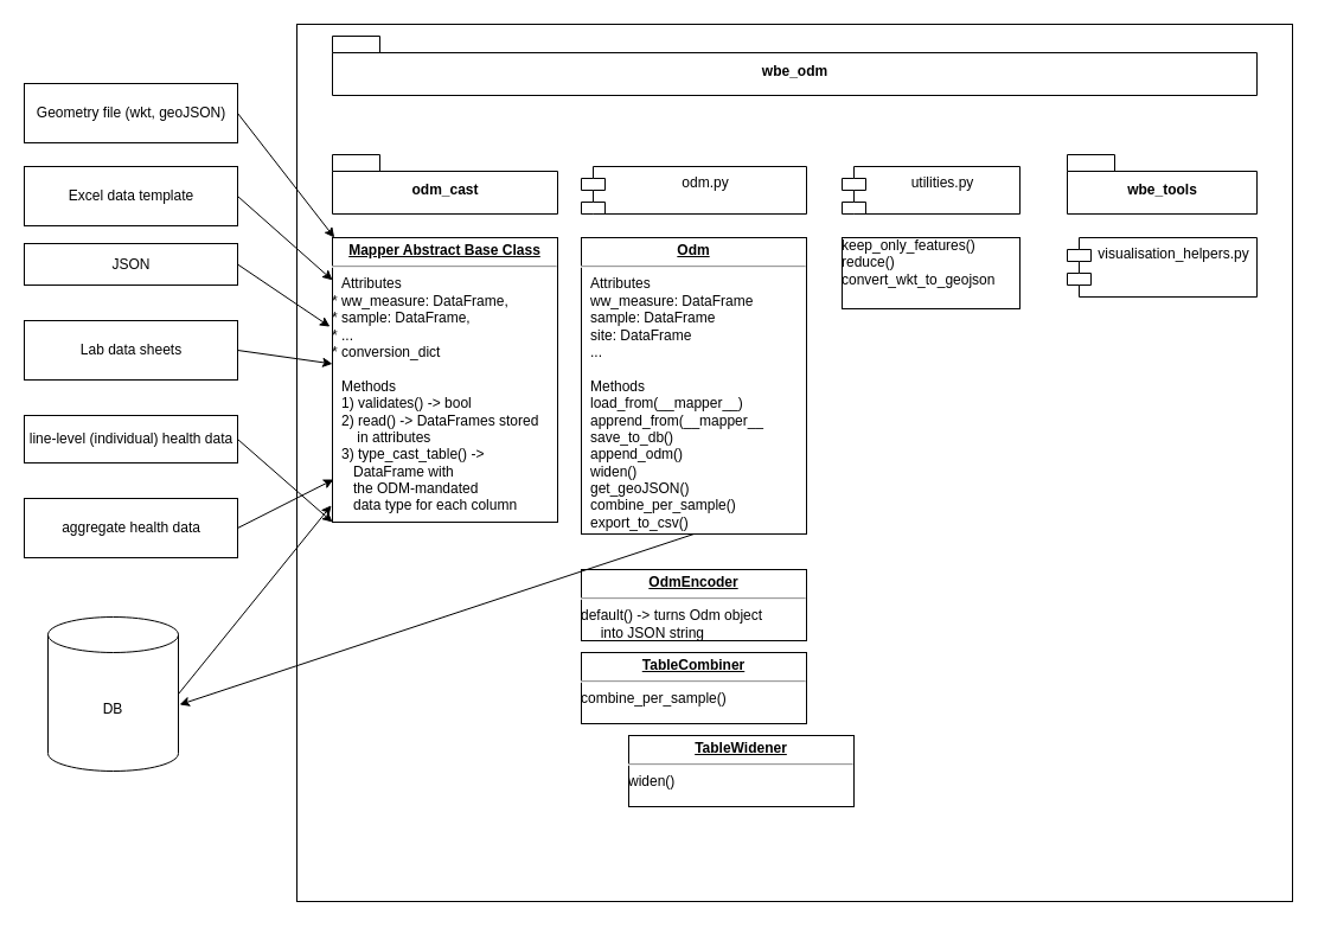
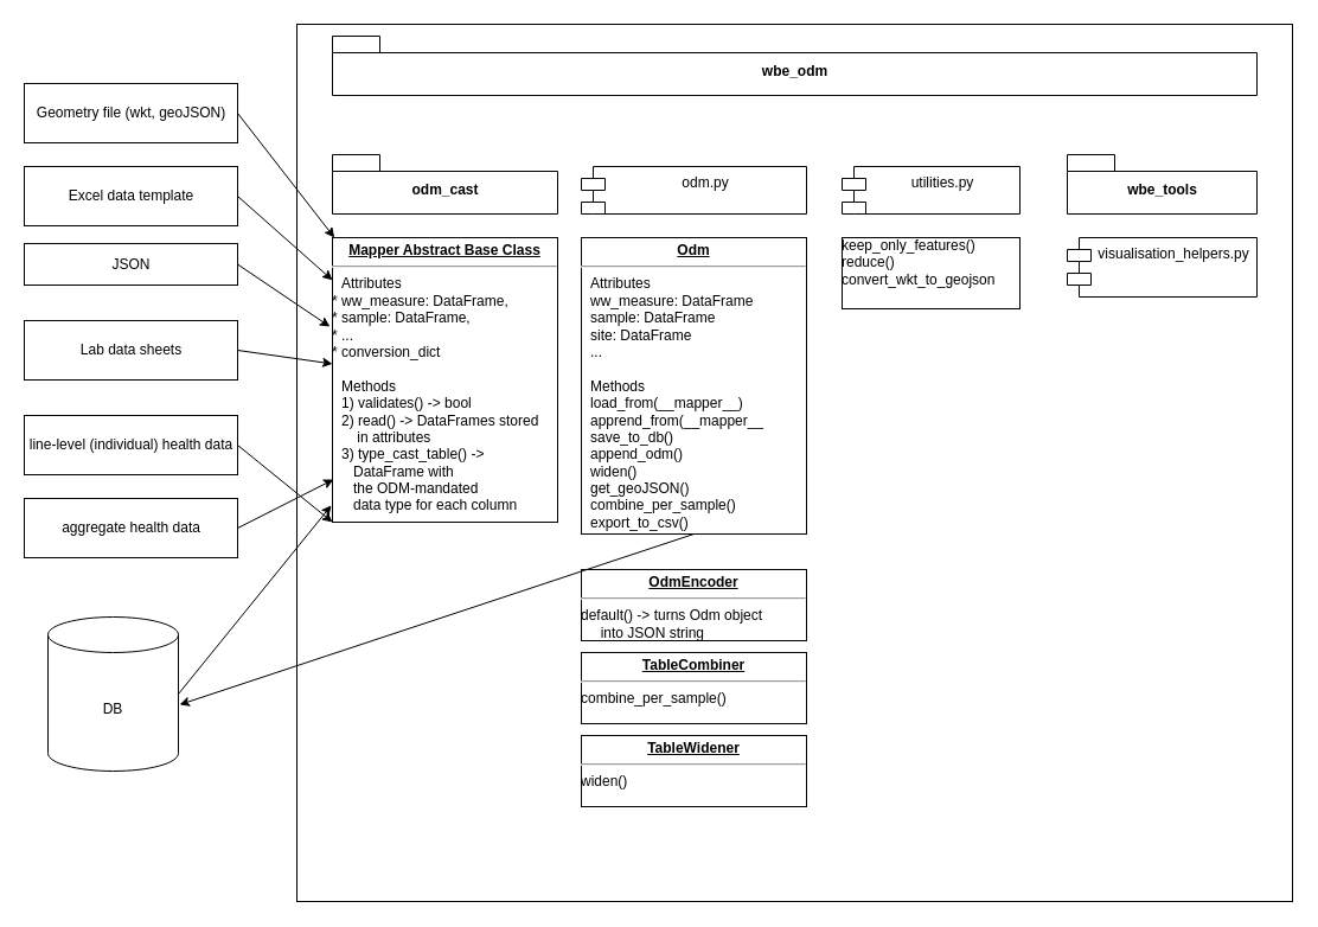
- <mxCell id="17" value="line-level (individual) health data" style="html=1;" parent="1" vertex="1"><mxGeometry x="20" y="350" width="180" height="40" as="geometry" /></mxCell>
+ <mxCell id="17" value="line-level (individual) health data" style="html=1;" parent="1" vertex="1"><mxGeometry x="20" y="350" width="180" height="50" as="geometry" /></mxCell>
- <mxCell id="29" value="&lt;p style=&quot;margin: 0px ; margin-top: 4px ; text-align: center ; text-decoration: underline&quot;&gt;&lt;b&gt;TableWidener&lt;/b&gt;&lt;/p&gt;&lt;hr&gt;widen()" style="verticalAlign=top;align=left;overflow=fill;fontSize=12;fontFamily=Helvetica;html=1;" vertex="1" parent="1"><mxGeometry x="530" y="620" width="190" height="60" as="geometry" /></mxCell>
+ <mxCell id="29" value="&lt;p style=&quot;margin: 0px ; margin-top: 4px ; text-align: center ; text-decoration: underline&quot;&gt;&lt;b&gt;TableWidener&lt;/b&gt;&lt;/p&gt;&lt;hr&gt;widen()" style="verticalAlign=top;align=left;overflow=fill;fontSize=12;fontFamily=Helvetica;html=1;" vertex="1" parent="1"><mxGeometry x="490" y="620" width="190" height="60" as="geometry" /></mxCell>
